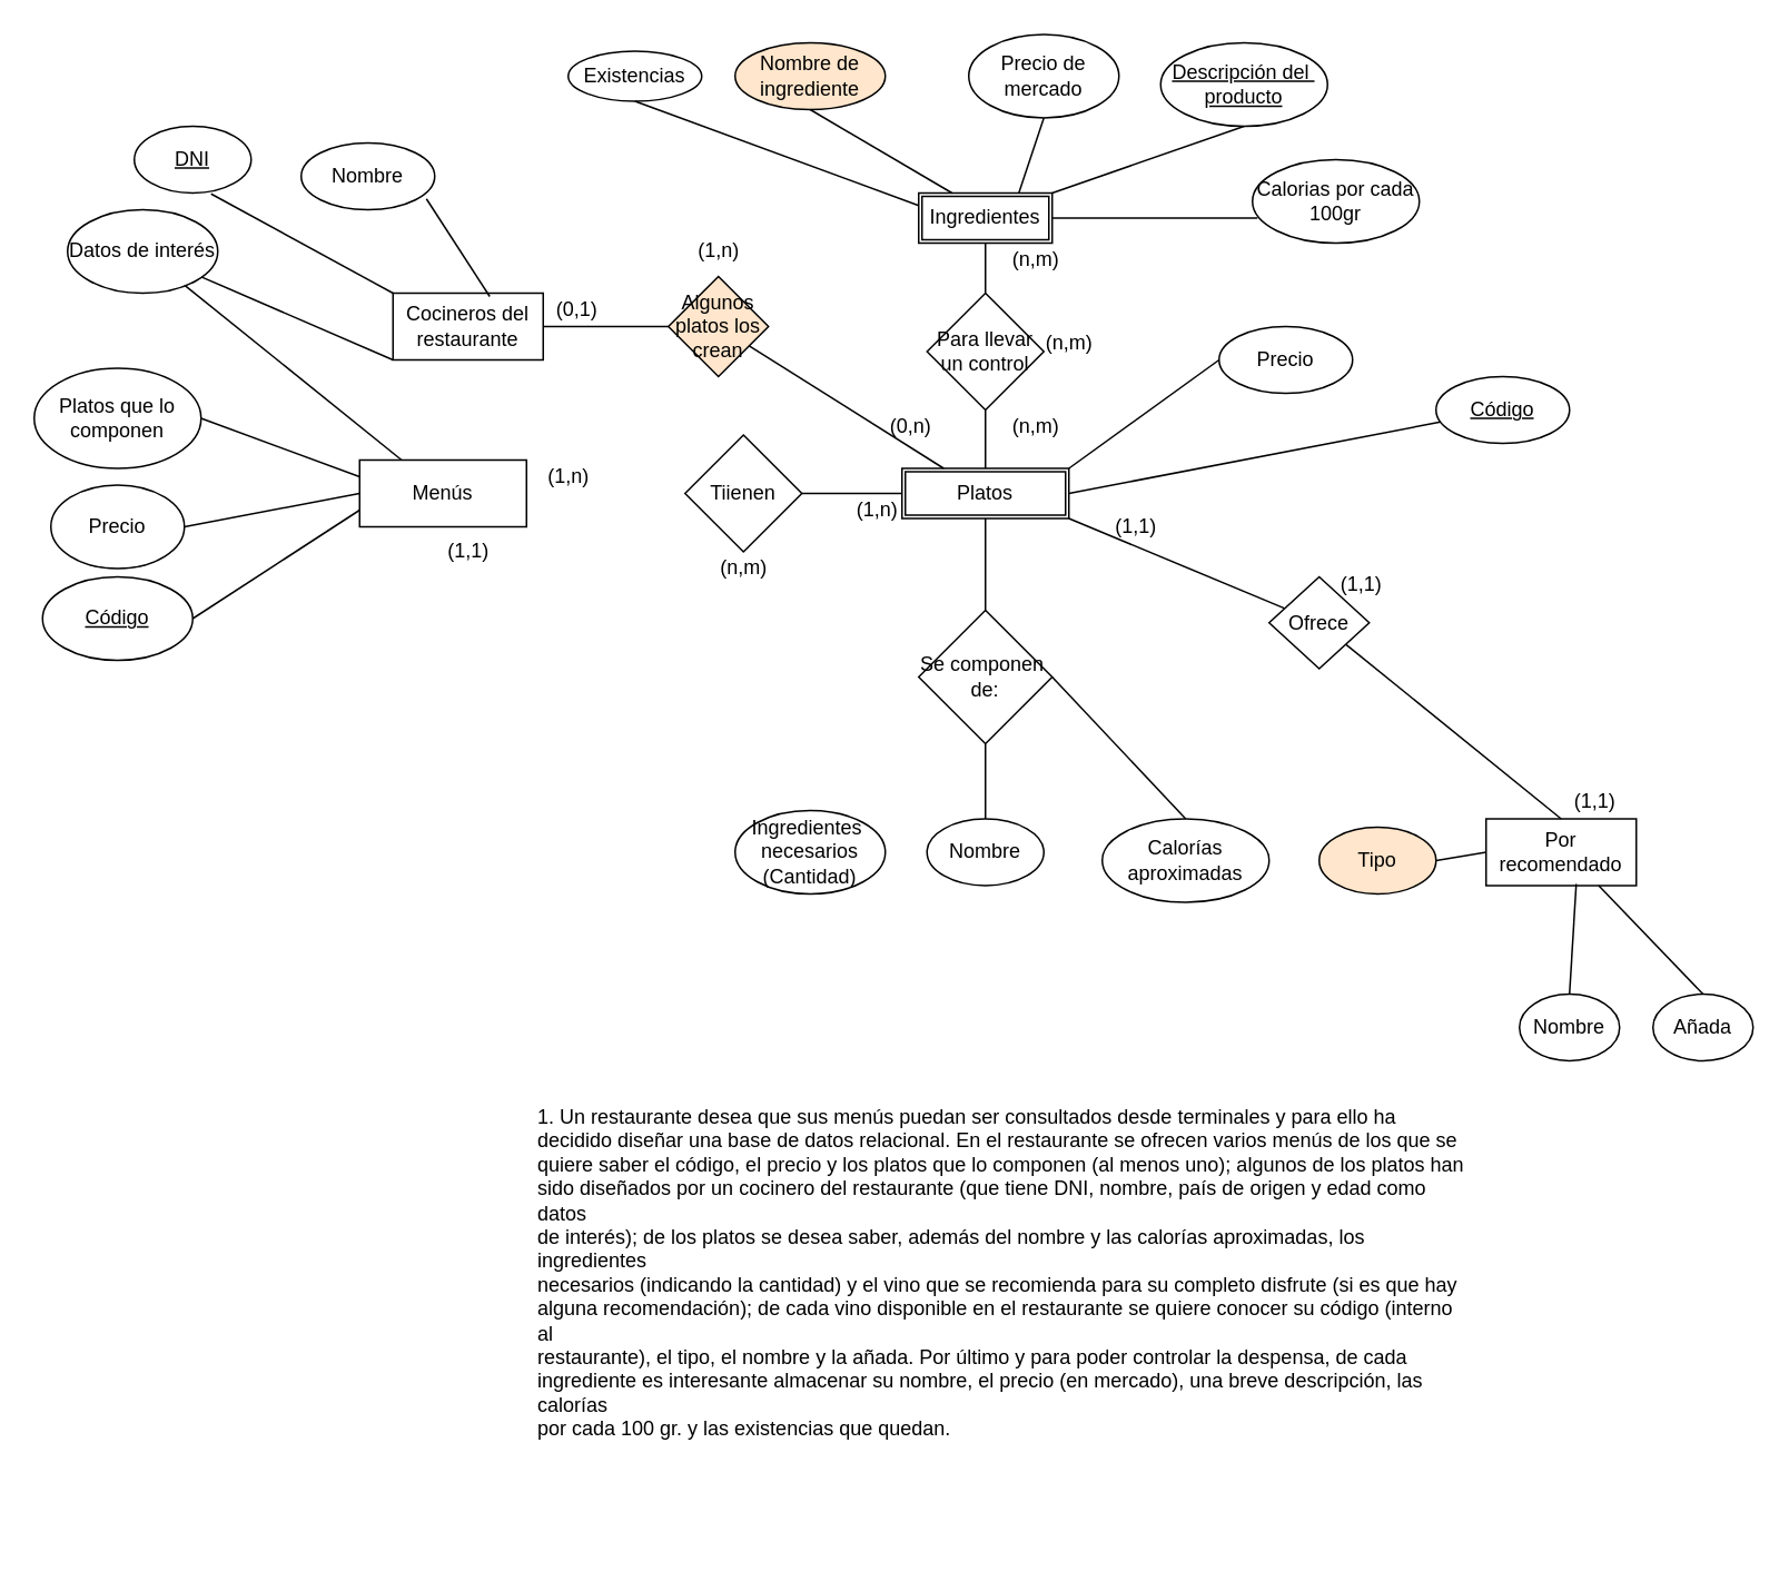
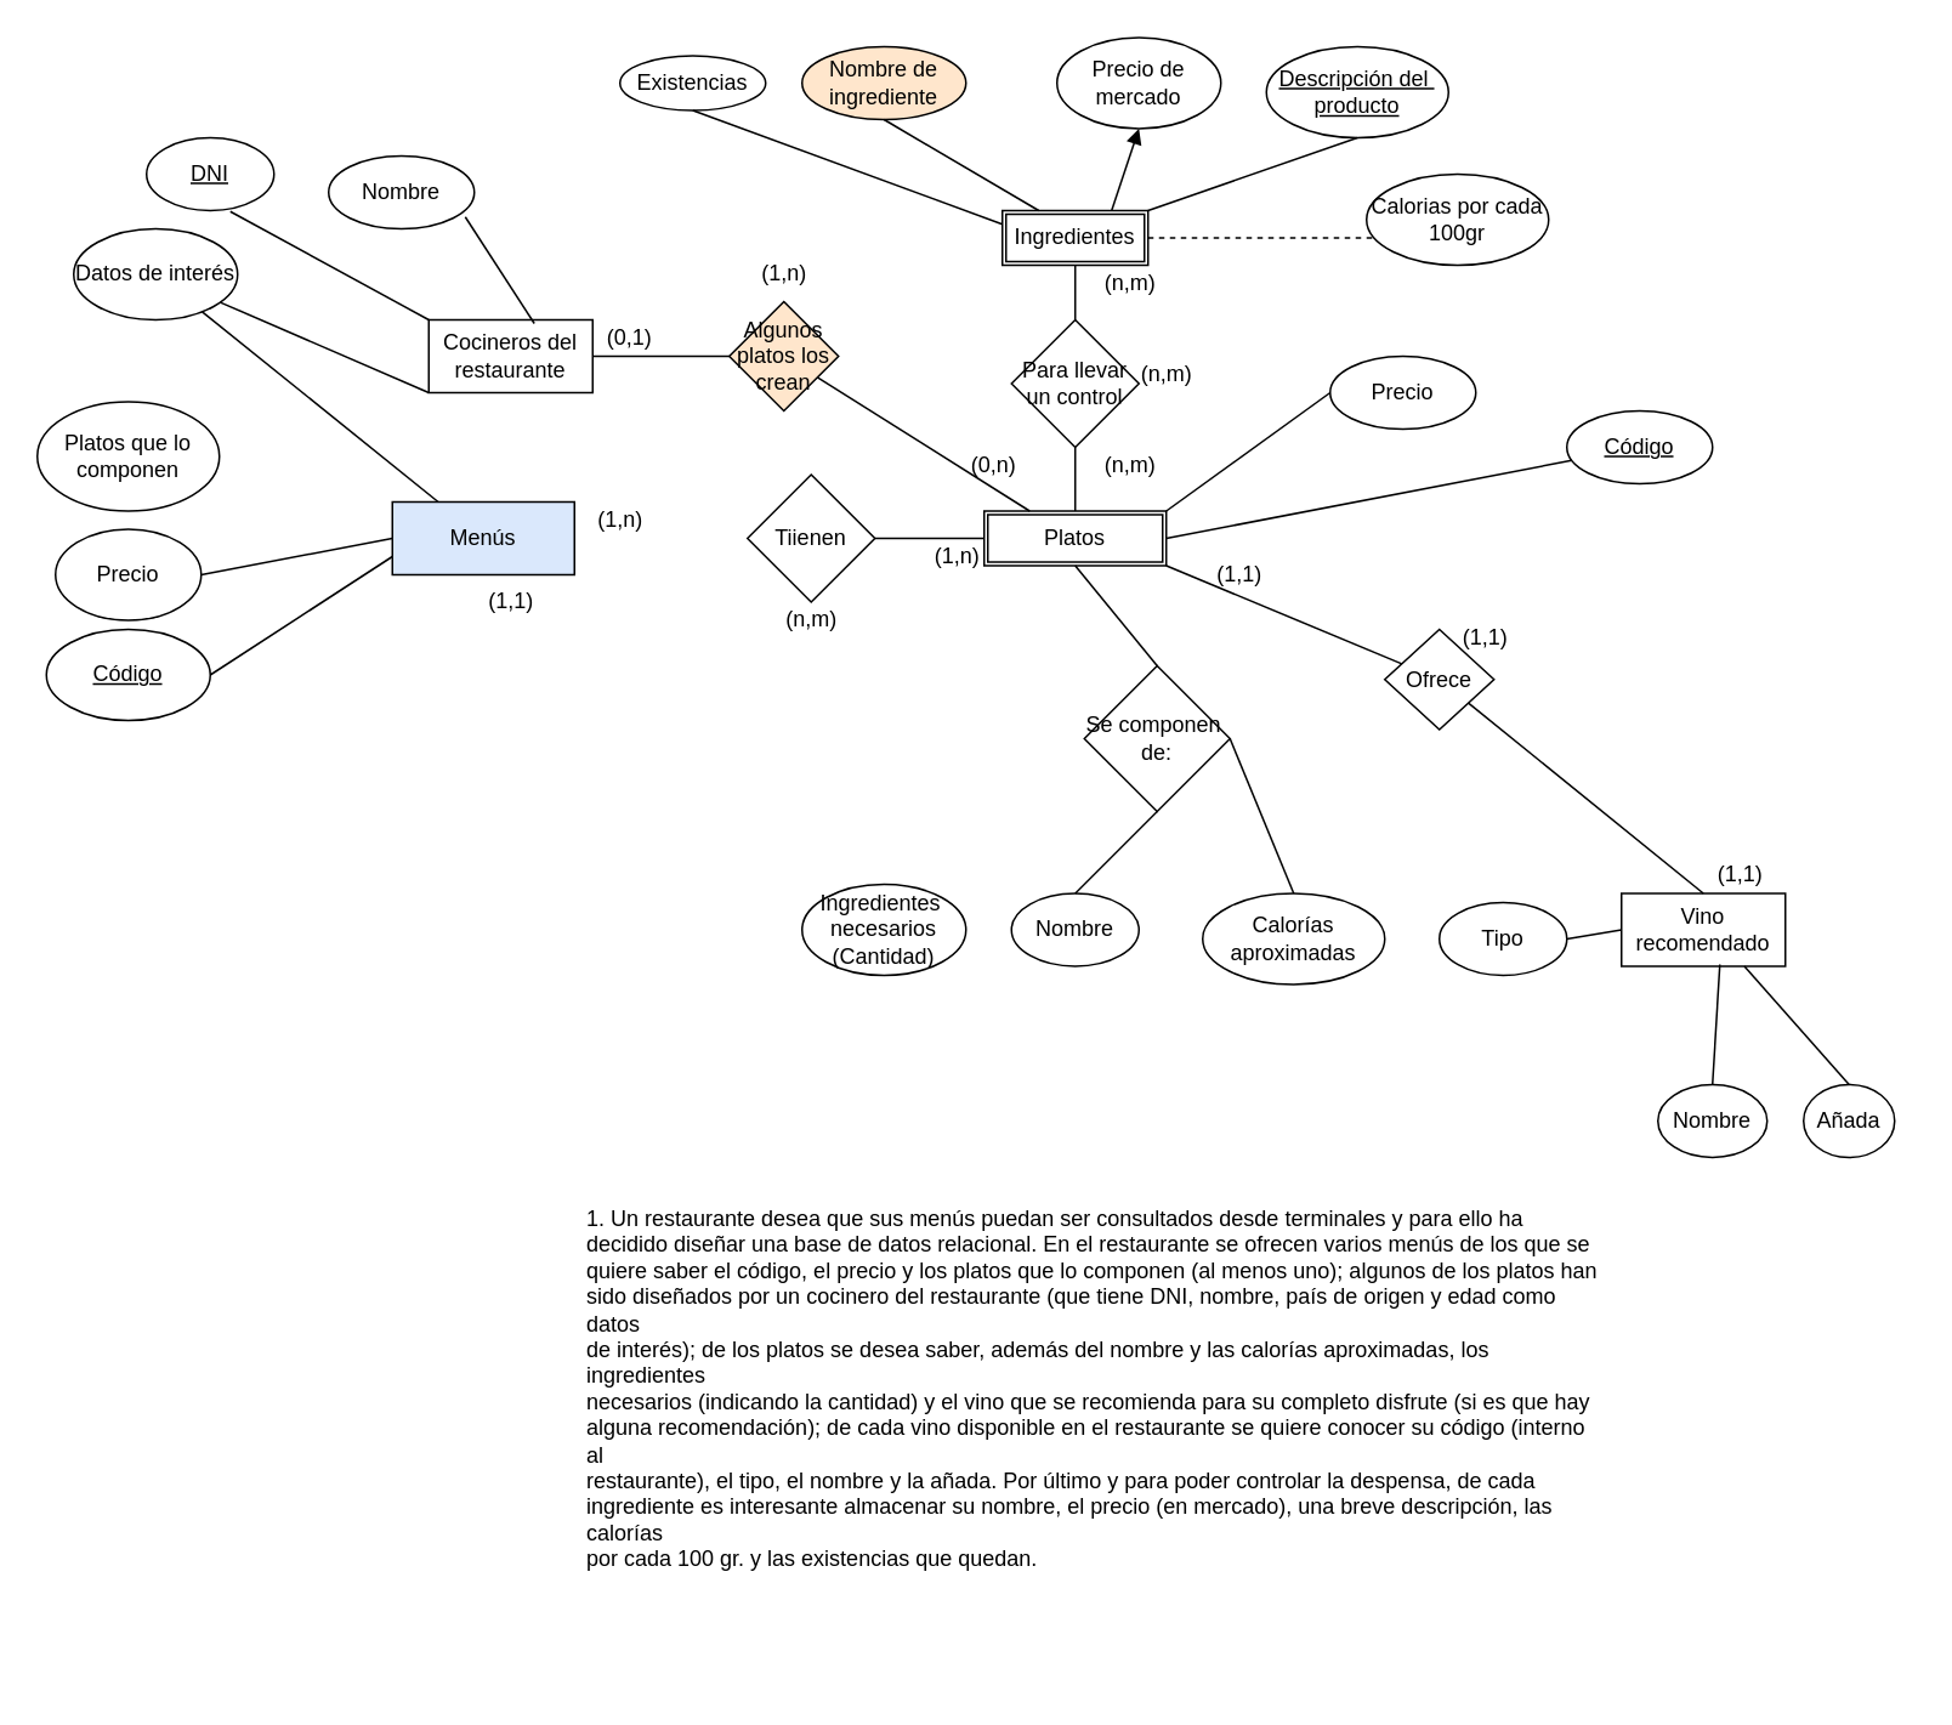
- <mxCell id="42" value="" style="endArrow=none;html=1;rounded=0;entryX=0.5;entryY=1;entryDx=0;entryDy=0;exitX=0.75;exitY=0;exitDx=0;exitDy=0;" edge="1" parent="1" source="35" target="38"><mxGeometry width="50" height="50" relative="1" as="geometry"><mxPoint x="600" y="385" as="sourcePoint" /><mxPoint x="650" y="335" as="targetPoint" /></mxGeometry></mxCell>
+ <mxCell id="42" value="" style="endArrow=block;html=1;rounded=0;entryX=0.5;entryY=1;entryDx=0;entryDy=0;exitX=0.75;exitY=0;exitDx=0;exitDy=0;" edge="1" parent="1" source="35" target="38"><mxGeometry width="50" height="50" relative="1" as="geometry"><mxPoint x="600" y="385" as="sourcePoint" /><mxPoint x="650" y="335" as="targetPoint" /></mxGeometry></mxCell>
- <mxCell id="46" value="" style="endArrow=none;html=1;rounded=0;entryX=0.03;entryY=0.7;entryDx=0;entryDy=0;entryPerimeter=0;exitX=1;exitY=0.5;exitDx=0;exitDy=0;" edge="1" parent="1" source="35" target="45"><mxGeometry width="50" height="50" relative="1" as="geometry"><mxPoint x="600" y="375" as="sourcePoint" /><mxPoint x="650" y="325" as="targetPoint" /></mxGeometry></mxCell>
+ <mxCell id="46" value="" style="endArrow=none;html=1;rounded=0;entryX=0.03;entryY=0.7;entryDx=0;entryDy=0;entryPerimeter=0;exitX=1;exitY=0.5;exitDx=0;exitDy=0;dashed=1;" edge="1" parent="1" source="35" target="45"><mxGeometry width="50" height="50" relative="1" as="geometry"><mxPoint x="600" y="375" as="sourcePoint" /><mxPoint x="650" y="325" as="targetPoint" /></mxGeometry></mxCell>
- <mxCell id="51" value="" style="endArrow=none;html=1;rounded=0;exitX=1;exitY=0.5;exitDx=0;exitDy=0;entryX=0;entryY=0.25;entryDx=0;entryDy=0;" edge="1" parent="1" source="50" target="63"><mxGeometry width="50" height="50" relative="1" as="geometry"><mxPoint x="600" y="535" as="sourcePoint" /><mxPoint y="275" as="targetPoint" x="200" /></mxGeometry></mxCell>
- <mxCell id="63" value="Menús" style="whiteSpace=wrap;html=1;" vertex="1" parent="1"><mxGeometry x="215" y="275" width="100" height="40" as="geometry" /></mxCell>
+ <mxCell id="63" value="Menús" style="whiteSpace=wrap;html=1;fillColor=#dae8fc;" vertex="1" parent="1"><mxGeometry x="215" y="275" width="100" height="40" as="geometry" /></mxCell>
- <mxCell id="18" value="Se componen&amp;nbsp;&lt;br&gt;de:" style="rhombus;whiteSpace=wrap;html=1;" vertex="1" parent="1"><mxGeometry x="550" y="365" width="80" height="80" as="geometry" /></mxCell>
+ <mxCell id="18" value="Se componen&amp;nbsp;&lt;br&gt;de:" style="rhombus;whiteSpace=wrap;html=1;" vertex="1" parent="1"><mxGeometry x="595" y="365" width="80" height="80" as="geometry" /></mxCell>
- <mxCell id="26" value="Por&lt;br&gt;recomendado" style="rounded=0;whiteSpace=wrap;html=1;" vertex="1" parent="1"><mxGeometry x="890" y="490" width="90" height="40" as="geometry" /></mxCell>
+ <mxCell id="26" value="Vino&lt;br&gt;recomendado" style="rounded=0;whiteSpace=wrap;html=1;" vertex="1" parent="1"><mxGeometry x="890" y="490" width="90" height="40" as="geometry" /></mxCell>
- <mxCell id="27" value="Tipo" style="ellipse;whiteSpace=wrap;html=1;fillColor=#ffe6cc;" vertex="1" parent="1"><mxGeometry x="790" y="495" width="70" height="40" as="geometry" /></mxCell>
+ <mxCell id="27" value="Tipo" style="ellipse;whiteSpace=wrap;html=1;" vertex="1" parent="1"><mxGeometry x="790" y="495" width="70" height="40" as="geometry" /></mxCell>
- <mxCell id="31" value="Añada" style="ellipse;whiteSpace=wrap;html=1;" vertex="1" parent="1"><mxGeometry x="990" y="595" width="60" height="40" as="geometry" /></mxCell>
+ <mxCell id="31" value="Añada" style="ellipse;whiteSpace=wrap;html=1;" vertex="1" parent="1"><mxGeometry x="990" y="595" width="50" height="40" as="geometry" /></mxCell>
